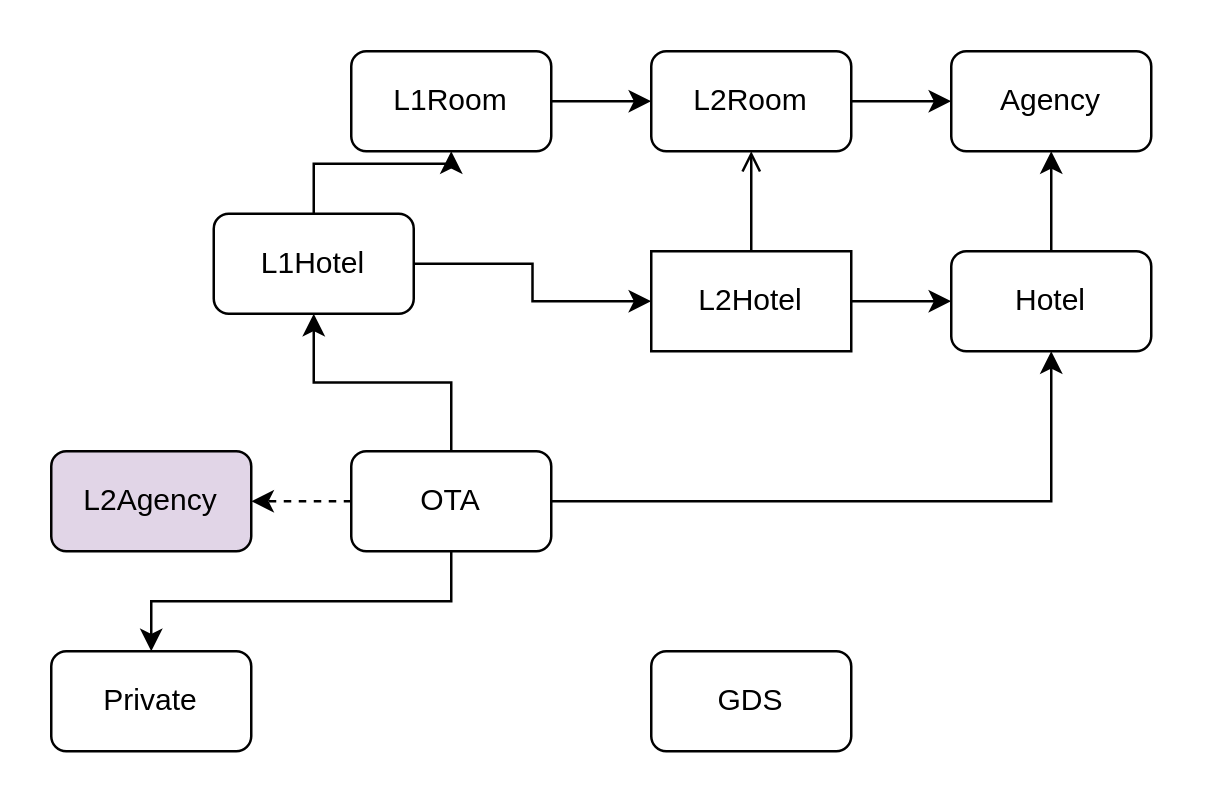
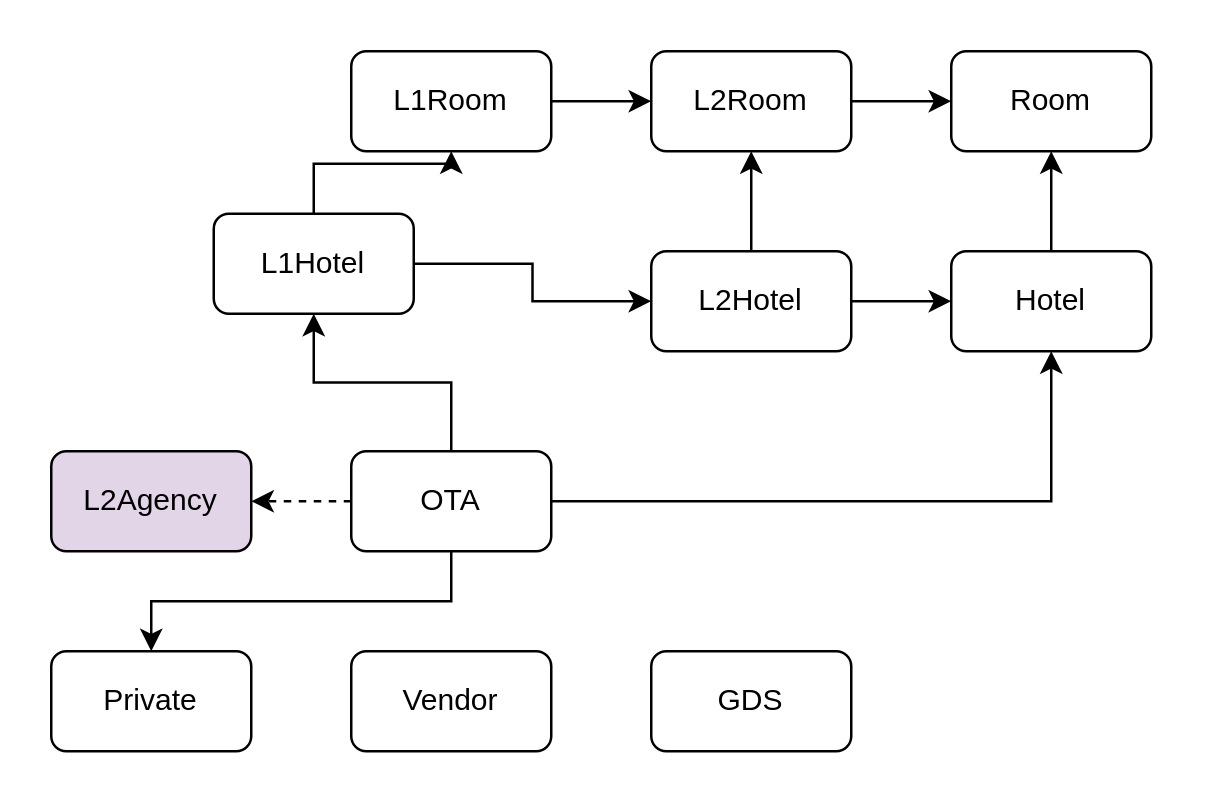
- <mxCell id="6" value="Agency" style="rounded=1;whiteSpace=wrap;html=1;imageWidth=15;imageHeight=15;" vertex="1" parent="1"><mxGeometry x="380" y="20" width="80" height="40" as="geometry" /></mxCell>
+ <mxCell id="6" value="Room" style="rounded=1;whiteSpace=wrap;html=1;imageWidth=15;imageHeight=15;" vertex="1" parent="1"><mxGeometry x="380" y="20" width="80" height="40" as="geometry" /></mxCell>
- <mxCell id="11" style="edgeStyle=orthogonalEdgeStyle;rounded=0;orthogonalLoop=1;jettySize=auto;html=1;entryX=0.5;entryY=1;entryDx=0;entryDy=0;endArrow=open;" edge="1" parent="1" source="12" target="5"><mxGeometry relative="1" as="geometry" /></mxCell>
+ <mxCell id="11" style="edgeStyle=orthogonalEdgeStyle;rounded=0;orthogonalLoop=1;jettySize=auto;html=1;entryX=0.5;entryY=1;entryDx=0;entryDy=0;" edge="1" parent="1" source="12" target="5"><mxGeometry relative="1" as="geometry" /></mxCell>
- <mxCell id="12" value="L2Hotel" style="whiteSpace=wrap;html=1;imageWidth=15;imageHeight=15;rounded=0;" vertex="1" parent="1"><mxGeometry x="260" y="100" width="80" height="40" as="geometry" /></mxCell>
+ <mxCell id="12" value="L2Hotel" style="rounded=1;whiteSpace=wrap;html=1;imageWidth=15;imageHeight=15;" vertex="1" parent="1"><mxGeometry x="260" y="100" width="80" height="40" as="geometry" /></mxCell>
+ <mxCell id="20" value="Vendor" style="rounded=1;whiteSpace=wrap;html=1;imageWidth=15;imageHeight=15;" vertex="1" parent="1"><mxGeometry x="140" y="260" width="80" height="40" as="geometry" /></mxCell>
